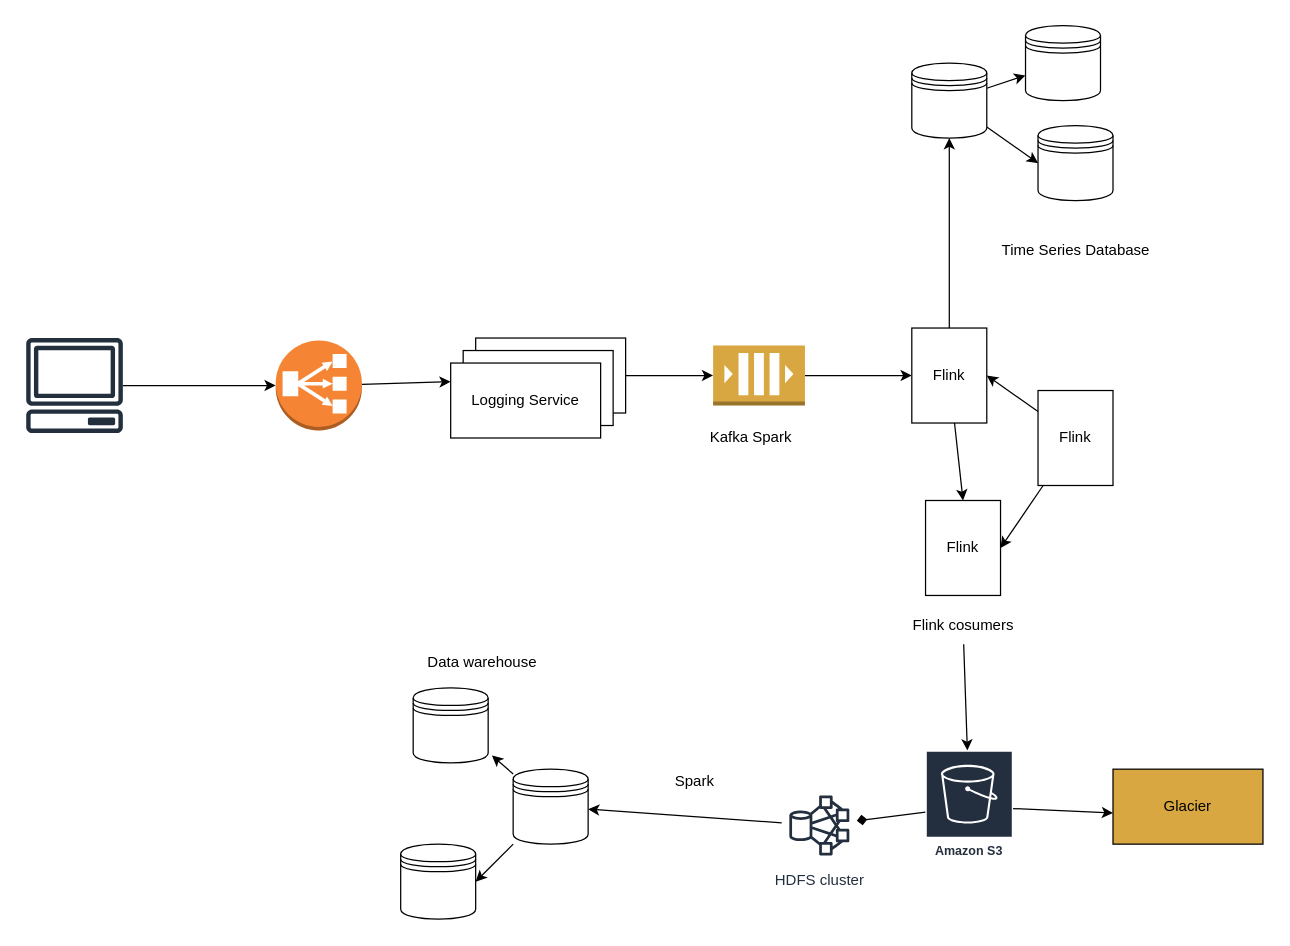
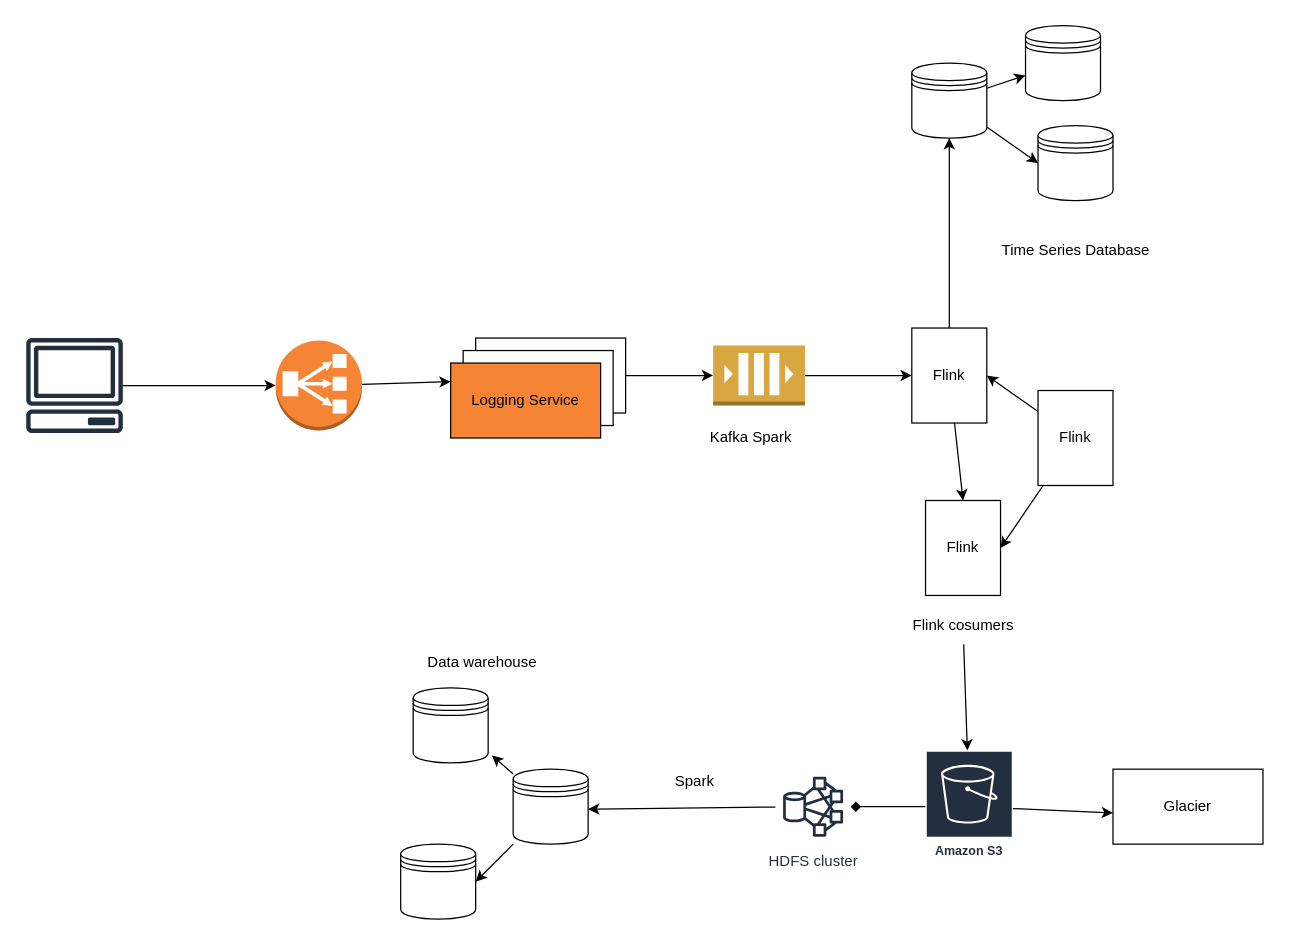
- <mxCell id="9" value="Logging Service" style="rounded=0;whiteSpace=wrap;html=1;" vertex="1" parent="1"><mxGeometry x="360" y="290" width="120" height="60" as="geometry" /></mxCell>
+ <mxCell id="9" value="Logging Service" style="rounded=0;whiteSpace=wrap;html=1;fillColor=#f58534;" vertex="1" parent="1"><mxGeometry x="360" y="290" width="120" height="60" as="geometry" /></mxCell>
- <mxCell id="31" value="Glacier" style="rounded=0;whiteSpace=wrap;html=1;fillColor=#d9a741;" vertex="1" parent="1"><mxGeometry x="890" y="615" width="120" height="60" as="geometry" /></mxCell>
+ <mxCell id="31" value="Glacier" style="rounded=0;whiteSpace=wrap;html=1;" vertex="1" parent="1"><mxGeometry x="890" y="615" width="120" height="60" as="geometry" /></mxCell>
- <mxCell id="33" value="HDFS cluster" style="sketch=0;outlineConnect=0;fontColor=#232F3E;gradientColor=none;strokeColor=#232F3E;fillColor=#ffffff;dashed=0;verticalLabelPosition=bottom;verticalAlign=top;align=center;html=1;fontSize=12;fontStyle=0;aspect=fixed;shape=mxgraph.aws4.resourceIcon;resIcon=mxgraph.aws4.hdfs_cluster;" vertex="1" parent="1"><mxGeometry x="625" y="630" width="60" height="60" as="geometry" /></mxCell>
+ <mxCell id="33" value="HDFS cluster" style="sketch=0;outlineConnect=0;fontColor=#232F3E;gradientColor=none;strokeColor=#232F3E;fillColor=#ffffff;dashed=0;verticalLabelPosition=bottom;verticalAlign=top;align=center;html=1;fontSize=12;fontStyle=0;aspect=fixed;shape=mxgraph.aws4.resourceIcon;resIcon=mxgraph.aws4.hdfs_cluster;" vertex="1" parent="1"><mxGeometry x="620" y="615" width="60" height="60" as="geometry" /></mxCell>
